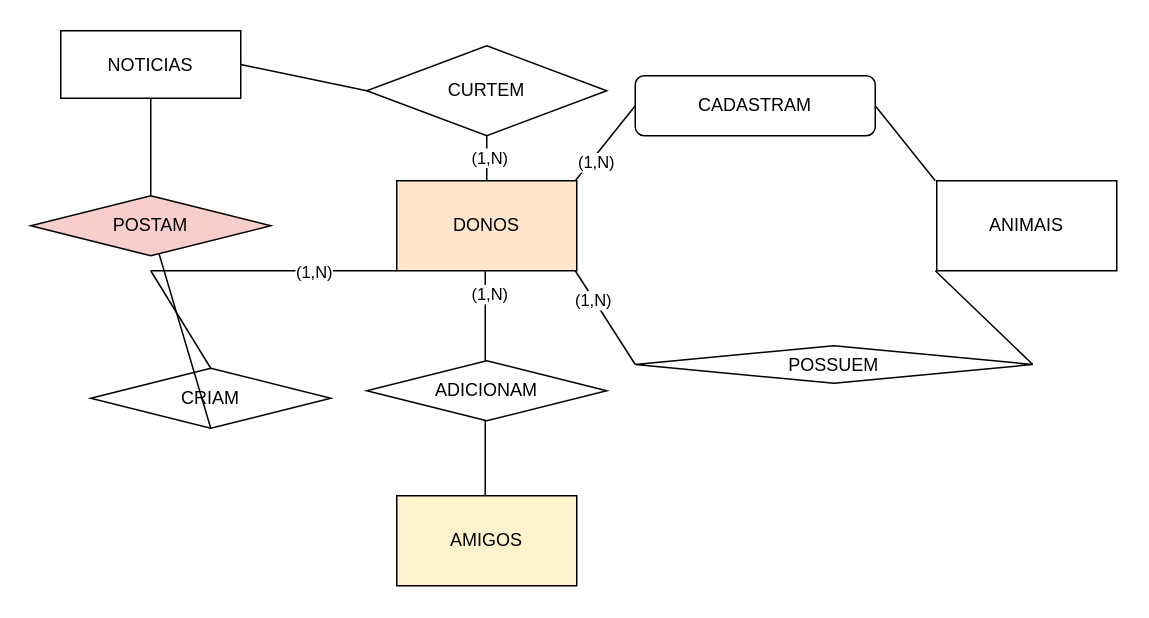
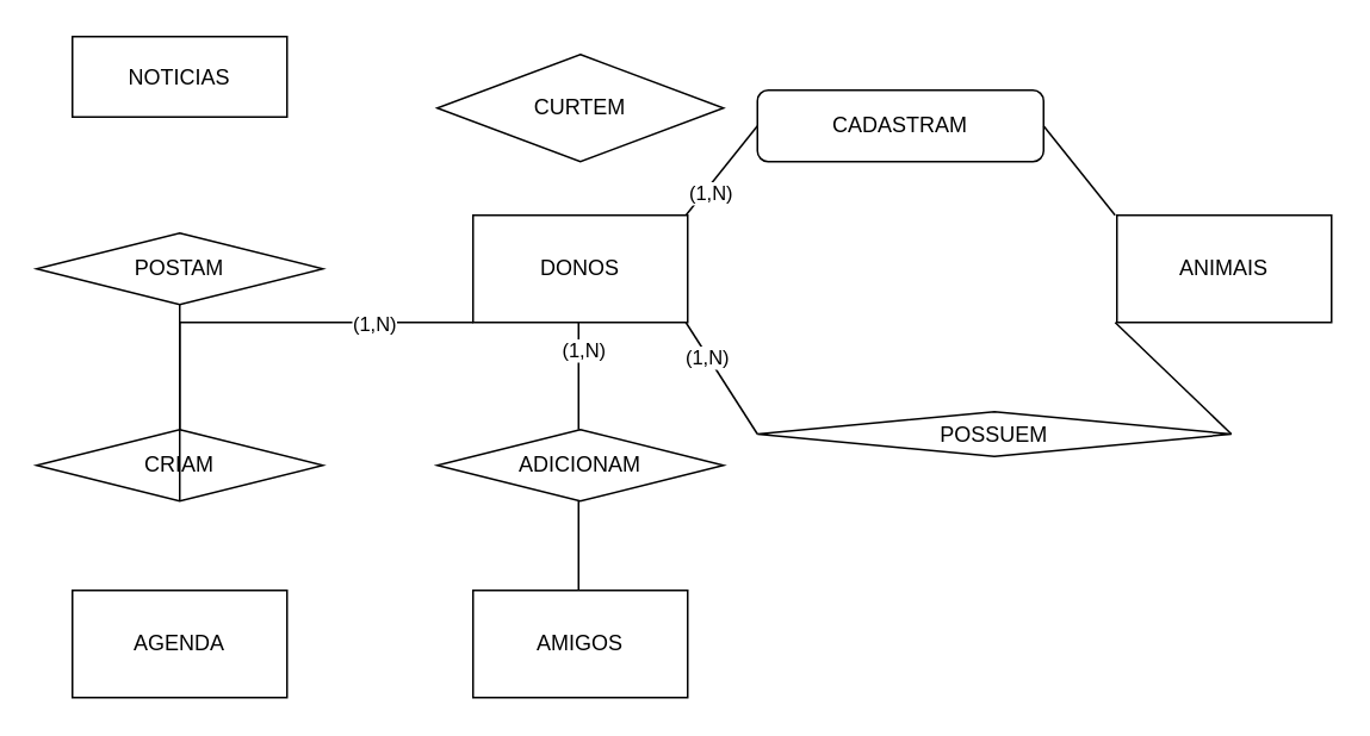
- <mxCell id="23" value="" style="endArrow=none;html=1;rounded=0;entryX=1;entryY=0.5;entryDx=0;entryDy=0;exitX=0;exitY=0.5;exitDx=0;exitDy=0;" edge="1" parent="1" source="18" target="22"><mxGeometry width="50" height="50" relative="1" as="geometry"><mxPoint x="390" y="310" as="sourcePoint" /><mxPoint x="440" y="260" as="targetPoint" /></mxGeometry></mxCell>
- <mxCell id="24" value="" style="endArrow=none;html=1;rounded=0;entryX=0.5;entryY=1;entryDx=0;entryDy=0;exitX=0.5;exitY=0;exitDx=0;exitDy=0;" edge="1" parent="1" source="19" target="22"><mxGeometry width="50" height="50" relative="1" as="geometry"><mxPoint x="60" y="240" as="sourcePoint" /><mxPoint x="110" y="190" as="targetPoint" /></mxGeometry></mxCell>
- <mxCell id="20" value="" style="endArrow=none;html=1;rounded=0;entryX=0.5;entryY=1;entryDx=0;entryDy=0;exitX=0.5;exitY=0;exitDx=0;exitDy=0;" edge="1" parent="1" source="2" target="18"><mxGeometry width="50" height="50" relative="1" as="geometry"><mxPoint x="220" y="130" as="sourcePoint" /><mxPoint x="270" y="80" as="targetPoint" /></mxGeometry></mxCell>
- <mxCell id="21" value="(1,N)" style="edgeLabel;html=1;align=center;verticalAlign=middle;resizable=0;points=[];" vertex="1" connectable="0" parent="20"><mxGeometry x="0.08" y="-1" relative="1" as="geometry"><mxPoint as="offset" /></mxGeometry></mxCell>
- <mxCell id="19" value="POSTAM" style="rhombus;whiteSpace=wrap;html=1;fillColor=#f8cecc;" vertex="1" parent="1"><mxGeometry x="20" y="130" width="160" height="40" as="geometry" /></mxCell>
+ <mxCell id="19" value="POSTAM" style="rhombus;whiteSpace=wrap;html=1;" vertex="1" parent="1"><mxGeometry x="20" y="130" width="160" height="40" as="geometry" /></mxCell>
- <mxCell id="2" value="DONOS" style="rounded=0;whiteSpace=wrap;html=1;fillColor=#ffe6cc;" vertex="1" parent="1"><mxGeometry x="264" y="120" width="120" height="60" as="geometry" /></mxCell>
+ <mxCell id="2" value="DONOS" style="rounded=0;whiteSpace=wrap;html=1;" vertex="1" parent="1"><mxGeometry x="264" y="120" width="120" height="60" as="geometry" /></mxCell>
- <mxCell id="25" value="CRIAM" style="rhombus;whiteSpace=wrap;html=1;" vertex="1" parent="1"><mxGeometry x="60" y="245" width="160" height="40" as="geometry" /></mxCell>
+ <mxCell id="25" value="CRIAM" style="rhombus;whiteSpace=wrap;html=1;" vertex="1" parent="1"><mxGeometry x="20" y="240" width="160" height="40" as="geometry" /></mxCell>
+ <mxCell id="26" value="AGENDA" style="rounded=0;whiteSpace=wrap;html=1;" vertex="1" parent="1"><mxGeometry x="40" y="330" width="120" height="60" as="geometry" /></mxCell>
- <mxCell id="4" value="AMIGOS" style="rounded=0;whiteSpace=wrap;html=1;fillColor=#fff2cc;" vertex="1" parent="1"><mxGeometry x="264" y="330" width="120" height="60" as="geometry" /></mxCell>
+ <mxCell id="4" value="AMIGOS" style="rounded=0;whiteSpace=wrap;html=1;" vertex="1" parent="1"><mxGeometry x="264" y="330" width="120" height="60" as="geometry" /></mxCell>
